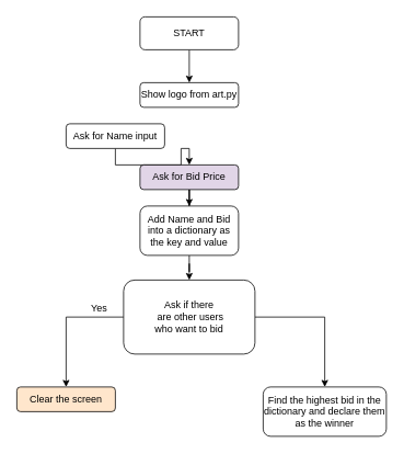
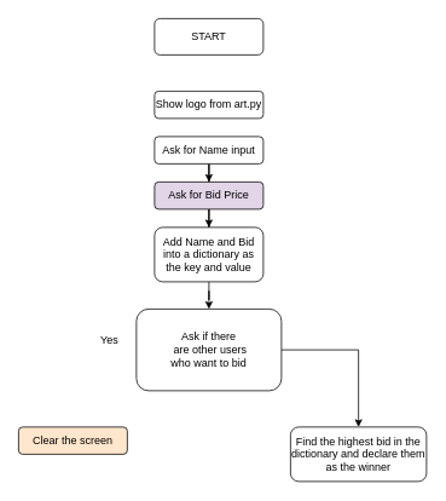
- <mxCell id="2" value="" style="edgeStyle=orthogonalEdgeStyle;rounded=0;orthogonalLoop=1;jettySize=auto;html=1;" edge="1" parent="1" source="3" target="4"><mxGeometry relative="1" as="geometry" /></mxCell>
- <mxCell id="6" value="Ask for Name input" style="whiteSpace=wrap;html=1;rounded=1;" vertex="1" parent="1"><mxGeometry x="80" y="150" width="120" height="30" as="geometry" /></mxCell>
+ <mxCell id="6" value="Ask for Name input" style="whiteSpace=wrap;html=1;rounded=1;" vertex="1" parent="1"><mxGeometry x="170" y="150" width="120" height="30" as="geometry" /></mxCell>
- <mxCell id="11" value="" style="edgeStyle=orthogonalEdgeStyle;rounded=0;orthogonalLoop=1;jettySize=auto;html=1;" edge="1" parent="1" source="13" target="14"><mxGeometry relative="1" as="geometry" /></mxCell>
